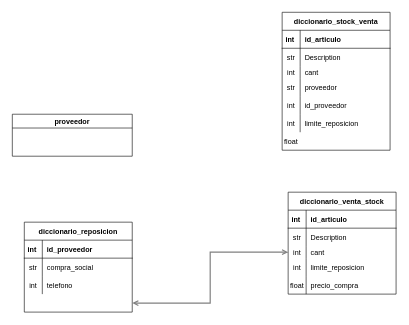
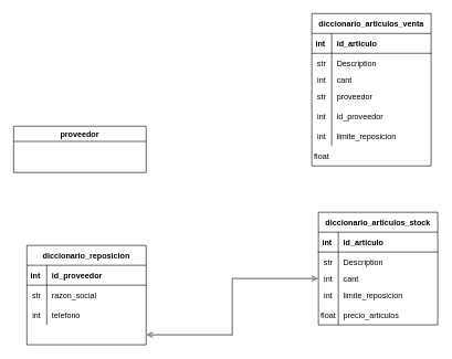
- <mxCell id="2" value="diccionario_stock_venta" style="shape=table;startSize=30;container=1;collapsible=1;childLayout=tableLayout;fixedRows=1;rowLines=0;fontStyle=1;align=center;resizeLast=1;" vertex="1" parent="1"><mxGeometry x="470" y="20" width="180" height="230" as="geometry" /></mxCell>
+ <mxCell id="2" value="diccionario_articulos_venta" style="shape=table;startSize=30;container=1;collapsible=1;childLayout=tableLayout;fixedRows=1;rowLines=0;fontStyle=1;align=center;resizeLast=1;" vertex="1" parent="1"><mxGeometry x="470" y="20" width="180" height="230" as="geometry" /></mxCell>
- <mxCell id="35" value="diccionario_venta_stock" style="shape=table;startSize=30;container=1;collapsible=1;childLayout=tableLayout;fixedRows=1;rowLines=0;fontStyle=1;align=center;resizeLast=1;" vertex="1" parent="1"><mxGeometry x="480" y="320" width="180" height="170" as="geometry" /></mxCell>
+ <mxCell id="35" value="diccionario_articulos_stock" style="shape=table;startSize=30;container=1;collapsible=1;childLayout=tableLayout;fixedRows=1;rowLines=0;fontStyle=1;align=center;resizeLast=1;" vertex="1" parent="1"><mxGeometry x="480" y="320" width="180" height="170" as="geometry" /></mxCell>
- <mxCell id="29" value="compra_social" style="shape=partialRectangle;connectable=0;fillColor=none;top=0;left=0;bottom=0;right=0;align=left;spacingLeft=6;overflow=hidden;" vertex="1" parent="27"><mxGeometry x="30" width="150" height="30" as="geometry"><mxRectangle width="150" height="30" as="alternateBounds" /></mxGeometry></mxCell>
+ <mxCell id="29" value="razon_social" style="shape=partialRectangle;connectable=0;fillColor=none;top=0;left=0;bottom=0;right=0;align=left;spacingLeft=6;overflow=hidden;" vertex="1" parent="27"><mxGeometry x="30" width="150" height="30" as="geometry"><mxRectangle width="150" height="30" as="alternateBounds" /></mxGeometry></mxCell>
- <mxCell id="50" value="precio_compra" style="shape=partialRectangle;connectable=0;fillColor=none;top=0;left=0;bottom=0;right=0;align=left;spacingLeft=6;overflow=hidden;" vertex="1" parent="48"><mxGeometry x="30" width="150" height="30" as="geometry"><mxRectangle width="150" height="30" as="alternateBounds" /></mxGeometry></mxCell>
+ <mxCell id="50" value="precio_articulos" style="shape=partialRectangle;connectable=0;fillColor=none;top=0;left=0;bottom=0;right=0;align=left;spacingLeft=6;overflow=hidden;" vertex="1" parent="48"><mxGeometry x="30" width="150" height="30" as="geometry"><mxRectangle width="150" height="30" as="alternateBounds" /></mxGeometry></mxCell>
